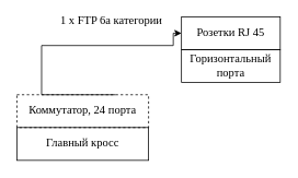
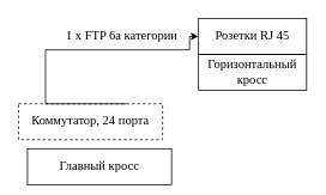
- <mxCell id="7" value="&lt;font style=&quot;font-size: 14px&quot;&gt;1 x FTP 6a категории&lt;/font&gt;" style="text;html=1;strokeColor=none;fillColor=none;align=center;verticalAlign=middle;whiteSpace=wrap;rounded=0;fontFamily=Times New Roman;fontSize=14;" parent="1" vertex="1"><mxGeometry x="70" y="15" width="130" height="20" as="geometry" /></mxCell>
+ <mxCell id="7" value="&lt;font style=&quot;font-size: 14px&quot;&gt;1 x FTP 6a категории&lt;/font&gt;" style="text;html=1;strokeColor=none;fillColor=none;align=center;verticalAlign=middle;whiteSpace=wrap;rounded=0;fontFamily=Times New Roman;fontSize=14;" parent="1" vertex="1"><mxGeometry x="70" y="30" width="130" height="20" as="geometry" /></mxCell>
- <mxCell id="6" value="Горизонтальный порта" style="rounded=0;whiteSpace=wrap;html=1;fillColor=none;fontFamily=Times New Roman;fontSize=14;" parent="1" vertex="1"><mxGeometry x="220" y="60" width="120" height="40" as="geometry" /></mxCell>
+ <mxCell id="6" value="Горизонтальный кросс" style="rounded=0;whiteSpace=wrap;html=1;fillColor=none;fontFamily=Times New Roman;fontSize=14;" parent="1" vertex="1"><mxGeometry x="220" y="60" width="120" height="40" as="geometry" /></mxCell>
- <mxCell id="4" value="Главный кросс" style="rounded=0;whiteSpace=wrap;html=1;fillColor=none;fontFamily=Times New Roman;fontSize=14;" parent="1" vertex="1"><mxGeometry x="20" y="155" width="160" height="40" as="geometry" /></mxCell>
+ <mxCell id="4" value="Главный кросс" style="rounded=0;whiteSpace=wrap;html=1;fillColor=none;fontFamily=Times New Roman;fontSize=14;" parent="1" vertex="1"><mxGeometry x="30" y="165" width="160" height="40" as="geometry" /></mxCell>
